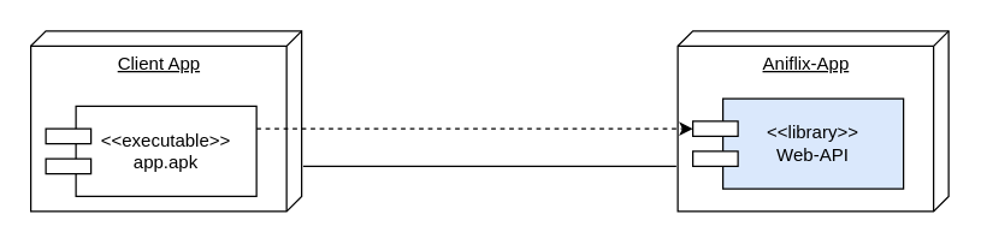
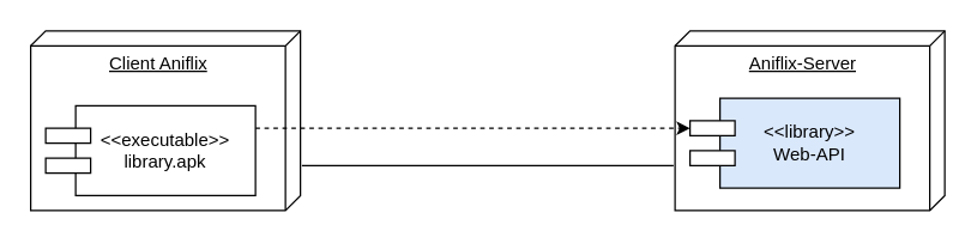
- <mxCell id="2" value="Client App" style="verticalAlign=top;align=center;spacingTop=8;spacingLeft=2;spacingRight=12;shape=cube;size=10;direction=south;fontStyle=4;html=1;" vertex="1" parent="1"><mxGeometry x="20" y="20" width="180" height="120" as="geometry" /></mxCell>
+ <mxCell id="2" value="Client Aniflix" style="verticalAlign=top;align=center;spacingTop=8;spacingLeft=2;spacingRight=12;shape=cube;size=10;direction=south;fontStyle=4;html=1;" vertex="1" parent="1"><mxGeometry x="20" y="20" width="180" height="120" as="geometry" /></mxCell>
- <mxCell id="3" value="Aniflix-App" style="verticalAlign=top;align=center;spacingTop=8;spacingLeft=2;spacingRight=12;shape=cube;size=10;direction=south;fontStyle=4;html=1;" vertex="1" parent="1"><mxGeometry x="450" y="20" width="180" height="120" as="geometry" /></mxCell>
+ <mxCell id="3" value="Aniflix-Server" style="verticalAlign=top;align=center;spacingTop=8;spacingLeft=2;spacingRight=12;shape=cube;size=10;direction=south;fontStyle=4;html=1;" vertex="1" parent="1"><mxGeometry x="450" y="20" width="180" height="120" as="geometry" /></mxCell>
- <mxCell id="4" value="&amp;lt;&amp;lt;executable&amp;gt;&amp;gt;&lt;br&gt;app.apk" style="rounded=0;whiteSpace=wrap;html=1;" vertex="1" parent="1"><mxGeometry x="50" y="70" width="120" height="60" as="geometry" /></mxCell>
+ <mxCell id="4" value="&amp;lt;&amp;lt;executable&amp;gt;&amp;gt;&lt;br&gt;library.apk" style="rounded=0;whiteSpace=wrap;html=1;" vertex="1" parent="1"><mxGeometry x="50" y="70" width="120" height="60" as="geometry" /></mxCell>
